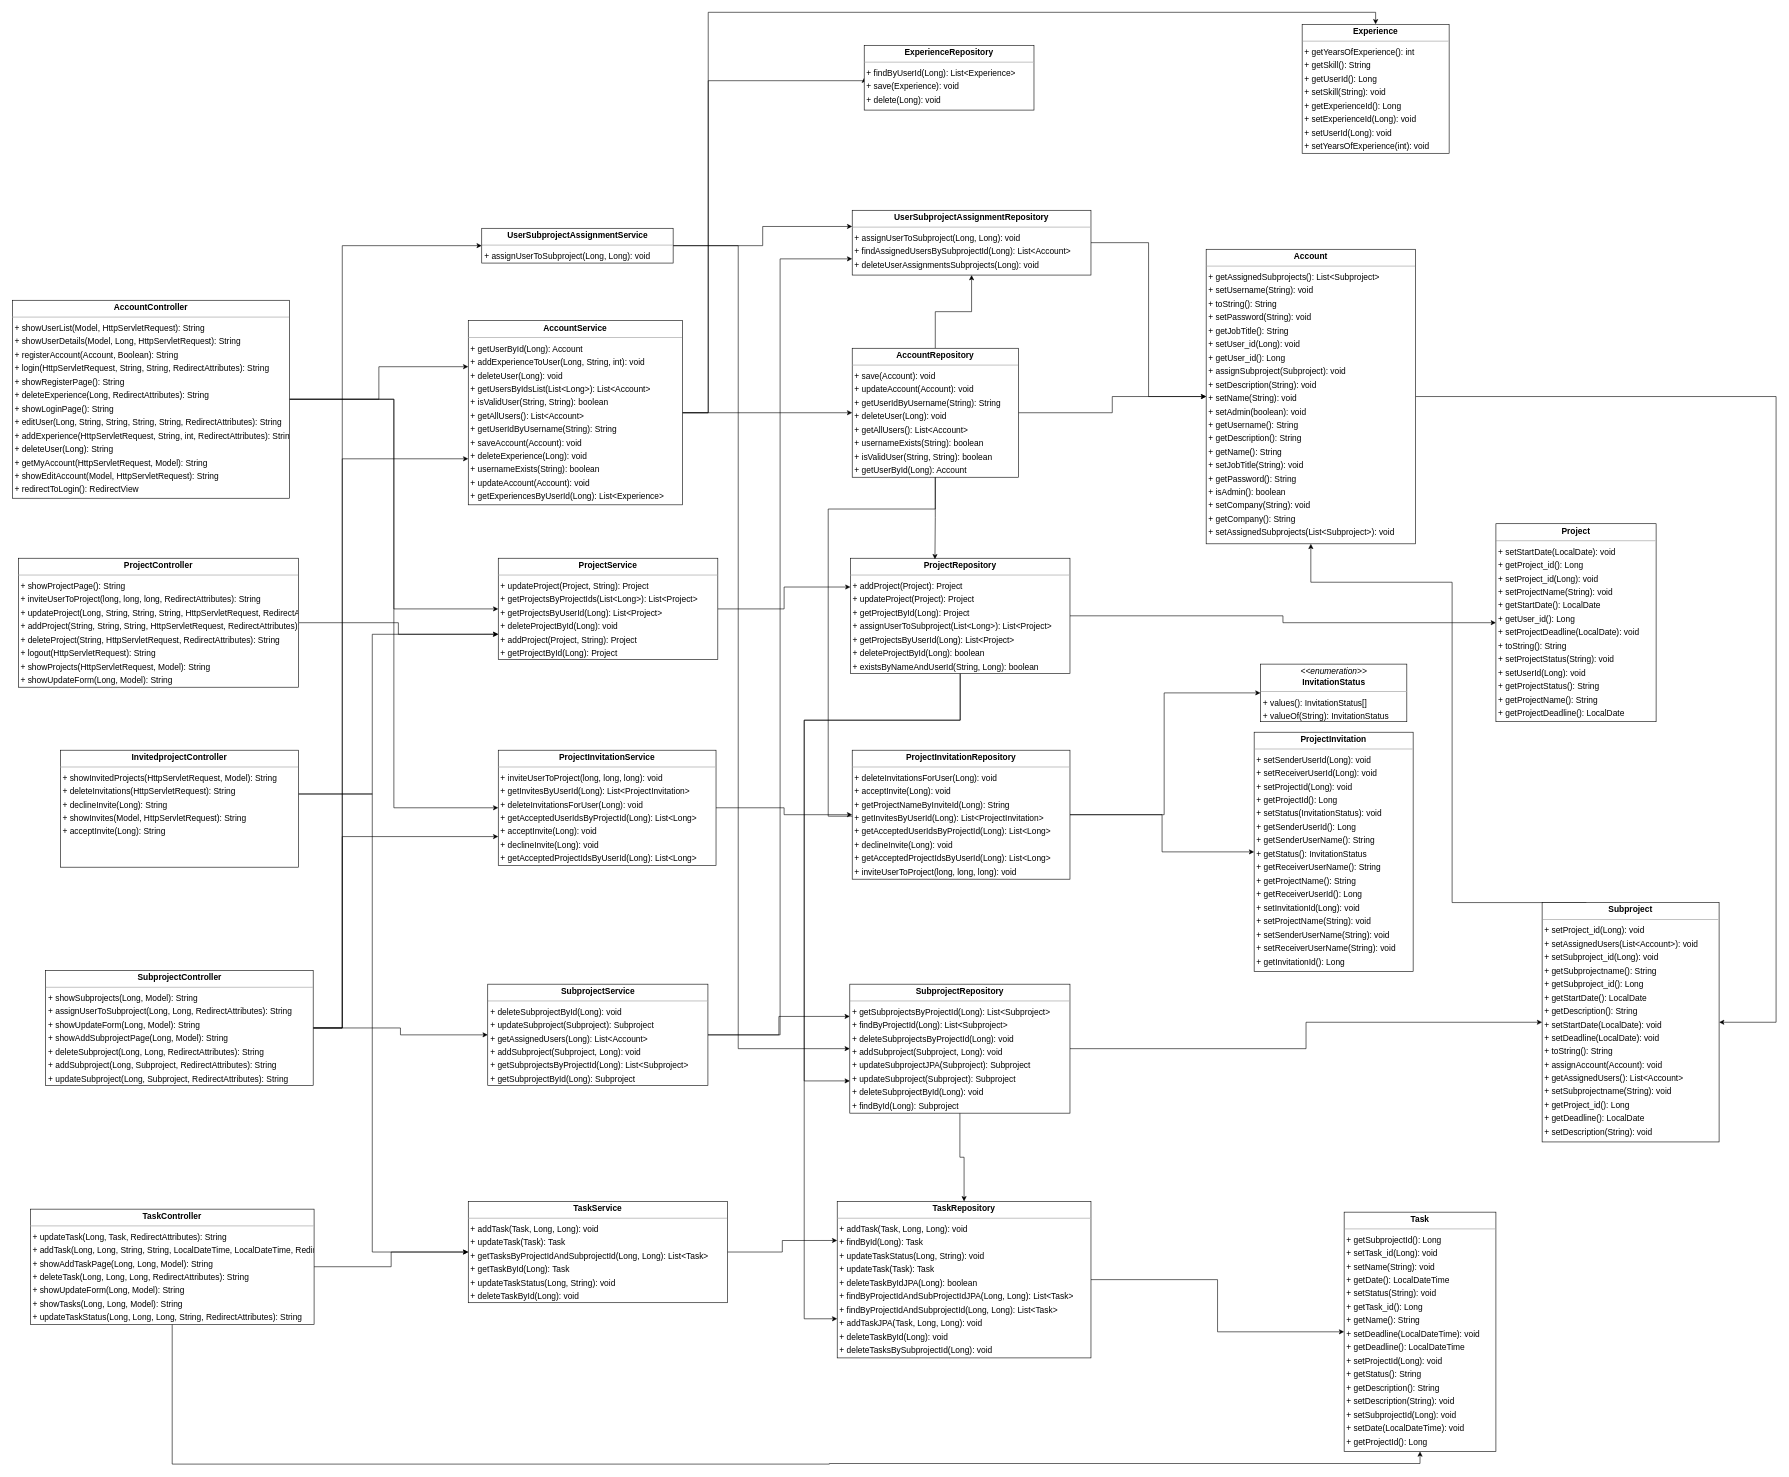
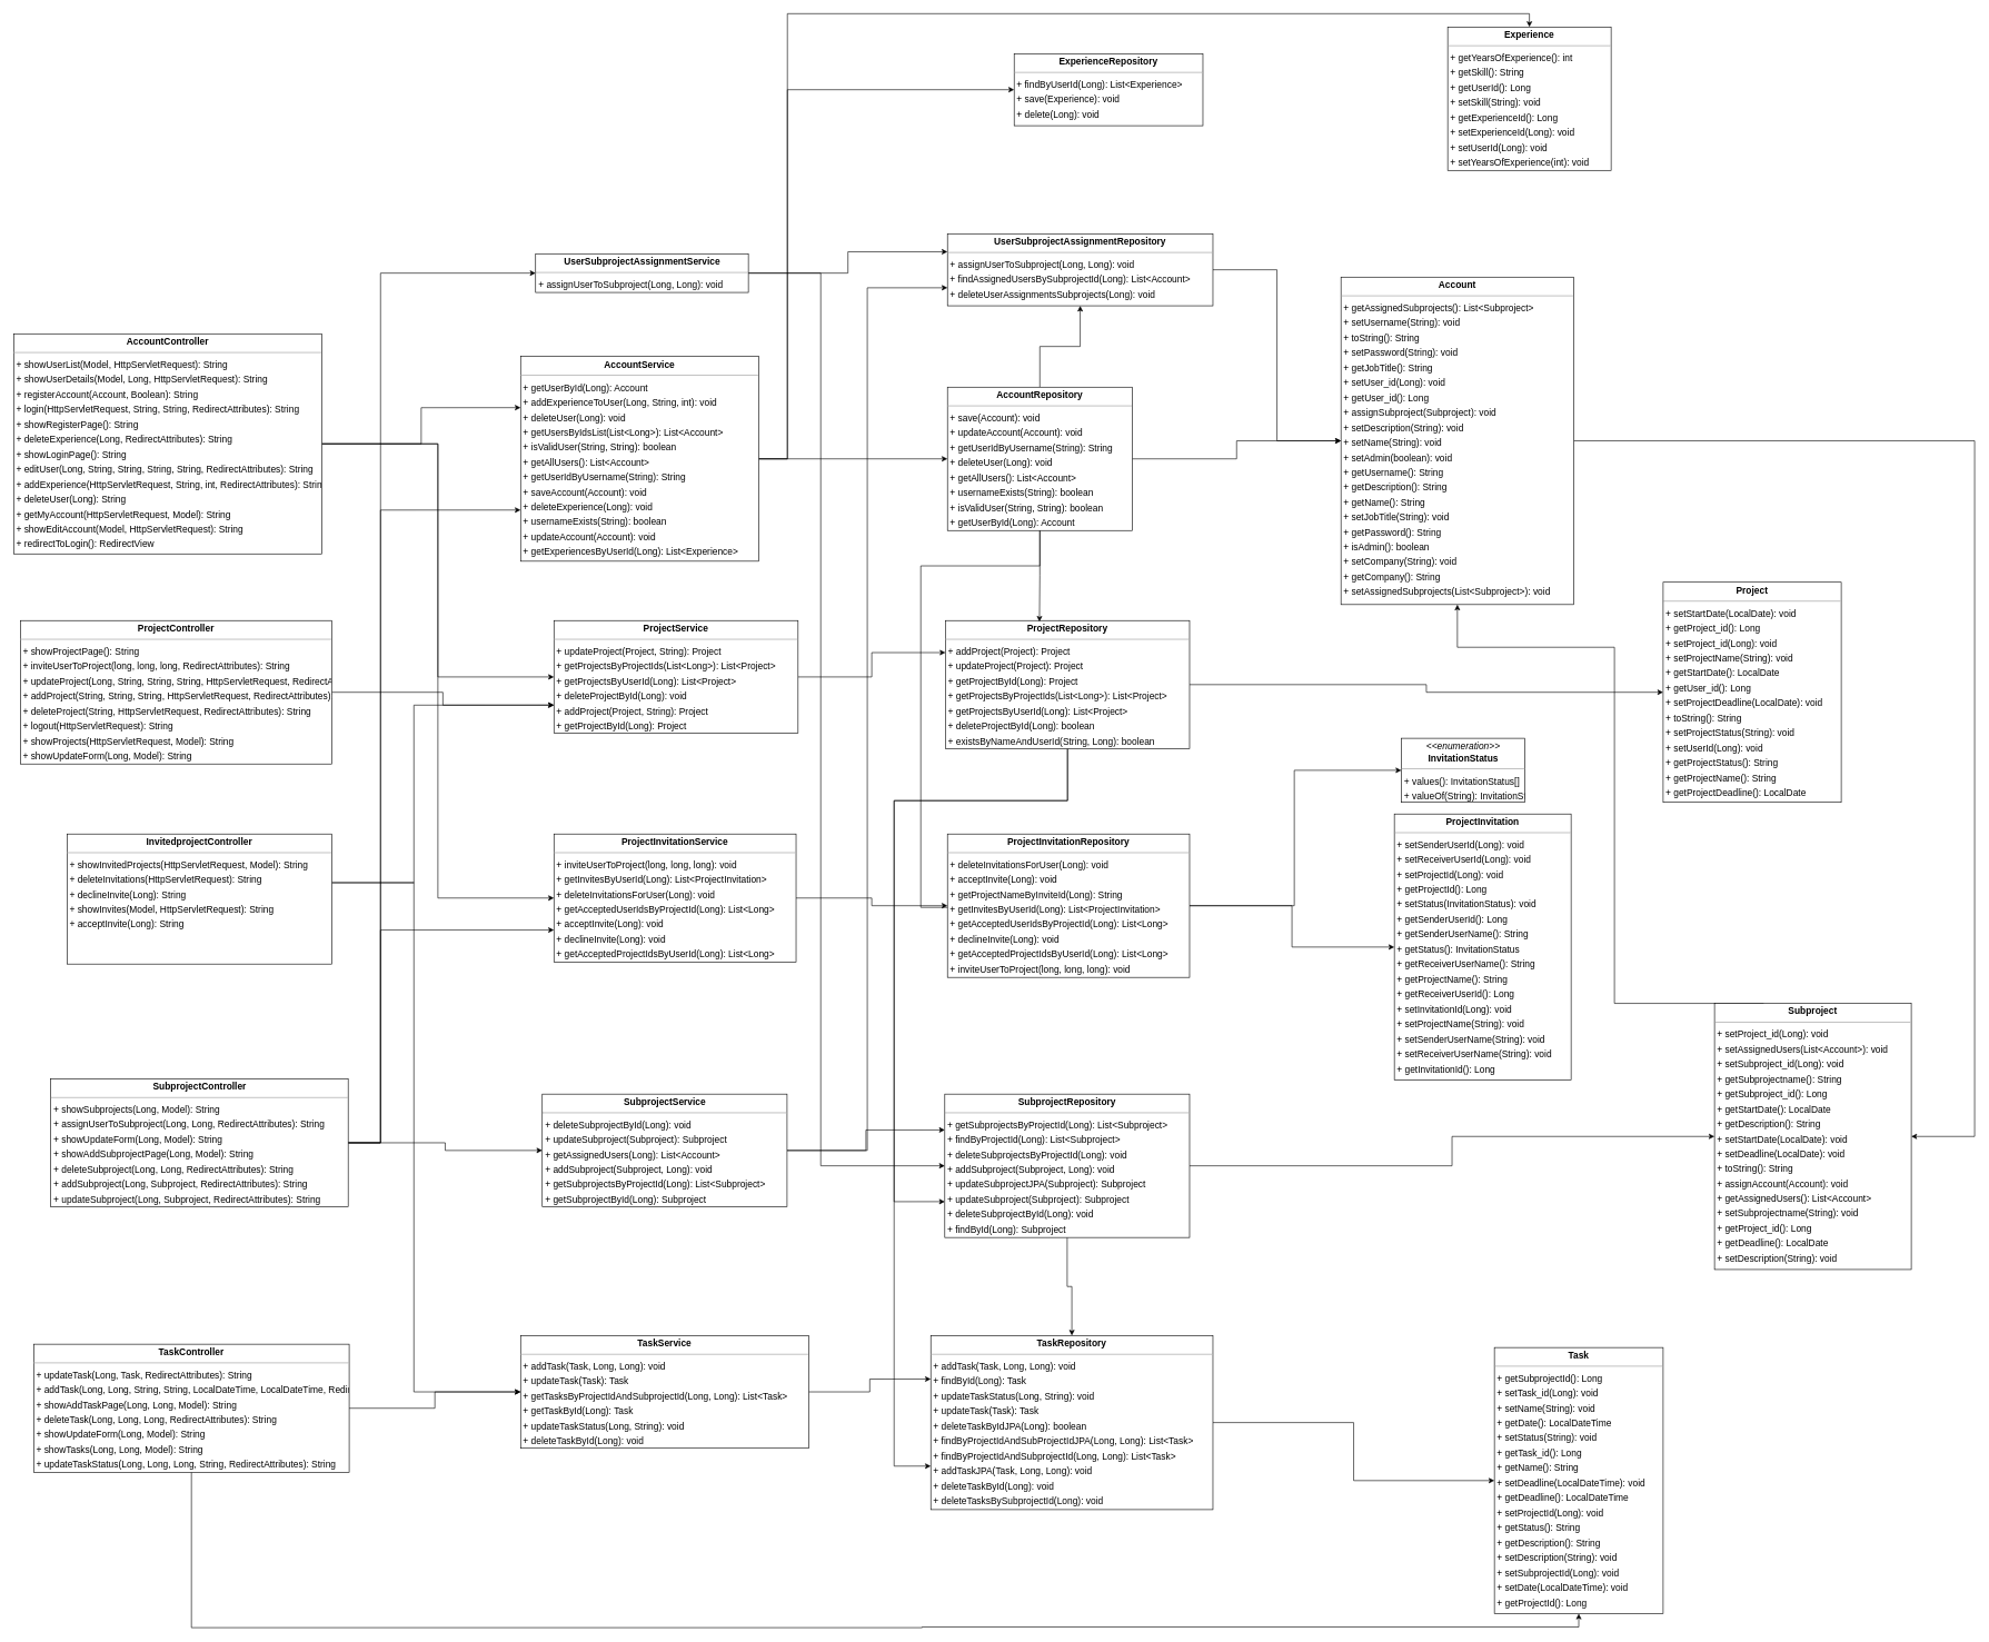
- <mxCell id="17" value="&lt;p style=&quot;margin:0px;margin-top:4px;text-align:center;&quot;&gt;&lt;b&gt;ExperienceRepository&lt;/b&gt;&lt;/p&gt;&lt;hr size=&quot;1&quot;/&gt;&lt;p style=&quot;margin:0 0 0 4px;line-height:1.6;&quot;&gt;+ findByUserId(Long): List&amp;lt;Experience&amp;gt;&lt;br/&gt;+ save(Experience): void&lt;br/&gt;+ delete(Long): void&lt;/p&gt;" style="verticalAlign=top;align=left;overflow=fill;fontSize=14;fontFamily=Helvetica;html=1;rounded=0;shadow=0;comic=0;labelBackgroundColor=none;strokeWidth=1;" parent="1" vertex="1"><mxGeometry x="1440" y="75" width="283" height="108" as="geometry" /></mxCell>
+ <mxCell id="17" value="&lt;p style=&quot;margin:0px;margin-top:4px;text-align:center;&quot;&gt;&lt;b&gt;ExperienceRepository&lt;/b&gt;&lt;/p&gt;&lt;hr size=&quot;1&quot;/&gt;&lt;p style=&quot;margin:0 0 0 4px;line-height:1.6;&quot;&gt;+ findByUserId(Long): List&amp;lt;Experience&amp;gt;&lt;br/&gt;+ save(Experience): void&lt;br/&gt;+ delete(Long): void&lt;/p&gt;" style="verticalAlign=top;align=left;overflow=fill;fontSize=14;fontFamily=Helvetica;html=1;rounded=0;shadow=0;comic=0;labelBackgroundColor=none;strokeWidth=1;" parent="1" vertex="1"><mxGeometry x="1520" y="80" width="283" height="108" as="geometry" /></mxCell>
- <mxCell id="34" value="&lt;p style=&quot;margin:0px;margin-top:4px;text-align:center;&quot;&gt;&lt;b&gt;ProjectRepository&lt;/b&gt;&lt;/p&gt;&lt;hr size=&quot;1&quot;/&gt;&lt;p style=&quot;margin:0 0 0 4px;line-height:1.6;&quot;&gt;+ addProject(Project): Project&lt;br/&gt;+ updateProject(Project): Project&lt;br/&gt;+ getProjectById(Long): Project&lt;br/&gt;+ assignUserToSubproject(List&amp;lt;Long&amp;gt;): List&amp;lt;Project&amp;gt;&lt;br/&gt;+ getProjectsByUserId(Long): List&amp;lt;Project&amp;gt;&lt;br/&gt;+ deleteProjectById(Long): boolean&lt;br/&gt;+ existsByNameAndUserId(String, Long): boolean&lt;/p&gt;" style="verticalAlign=top;align=left;overflow=fill;fontSize=14;fontFamily=Helvetica;html=1;rounded=0;shadow=0;comic=0;labelBackgroundColor=none;strokeWidth=1;" parent="1" vertex="1"><mxGeometry x="1417" y="930" width="366" height="192" as="geometry" /></mxCell>
+ <mxCell id="34" value="&lt;p style=&quot;margin:0px;margin-top:4px;text-align:center;&quot;&gt;&lt;b&gt;ProjectRepository&lt;/b&gt;&lt;/p&gt;&lt;hr size=&quot;1&quot;/&gt;&lt;p style=&quot;margin:0 0 0 4px;line-height:1.6;&quot;&gt;+ addProject(Project): Project&lt;br/&gt;+ updateProject(Project): Project&lt;br/&gt;+ getProjectById(Long): Project&lt;br/&gt;+ getProjectsByProjectIds(List&amp;lt;Long&amp;gt;): List&amp;lt;Project&amp;gt;&lt;br/&gt;+ getProjectsByUserId(Long): List&amp;lt;Project&amp;gt;&lt;br/&gt;+ deleteProjectById(Long): boolean&lt;br/&gt;+ existsByNameAndUserId(String, Long): boolean&lt;/p&gt;" style="verticalAlign=top;align=left;overflow=fill;fontSize=14;fontFamily=Helvetica;html=1;rounded=0;shadow=0;comic=0;labelBackgroundColor=none;strokeWidth=1;" parent="1" vertex="1"><mxGeometry x="1417" y="930" width="366" height="192" as="geometry" /></mxCell>
- <mxCell id="18" value="&lt;p style=&quot;margin:0px;margin-top:4px;text-align:center;&quot;&gt;&lt;i&gt;&amp;lt;&amp;lt;enumeration&amp;gt;&amp;gt;&lt;/i&gt;&lt;br/&gt;&lt;b&gt;InvitationStatus&lt;/b&gt;&lt;/p&gt;&lt;hr size=&quot;1&quot;/&gt;&lt;p style=&quot;margin:0 0 0 4px;line-height:1.6;&quot;&gt;+ values(): InvitationStatus[]&lt;br/&gt;+ valueOf(String): InvitationStatus&lt;/p&gt;" style="verticalAlign=top;align=left;overflow=fill;fontSize=14;fontFamily=Helvetica;html=1;rounded=0;shadow=0;comic=0;labelBackgroundColor=none;strokeWidth=1;" parent="1" vertex="1"><mxGeometry x="2100.5" y="1106.5" width="244" height="96" as="geometry" /></mxCell>
+ <mxCell id="18" value="&lt;p style=&quot;margin:0px;margin-top:4px;text-align:center;&quot;&gt;&lt;i&gt;&amp;lt;&amp;lt;enumeration&amp;gt;&amp;gt;&lt;/i&gt;&lt;br/&gt;&lt;b&gt;InvitationStatus&lt;/b&gt;&lt;/p&gt;&lt;hr size=&quot;1&quot;/&gt;&lt;p style=&quot;margin:0 0 0 4px;line-height:1.6;&quot;&gt;+ values(): InvitationStatus[]&lt;br/&gt;+ valueOf(String): InvitationStatus&lt;/p&gt;" style="verticalAlign=top;align=left;overflow=fill;fontSize=14;fontFamily=Helvetica;html=1;rounded=0;shadow=0;comic=0;labelBackgroundColor=none;strokeWidth=1;" parent="1" vertex="1"><mxGeometry x="2100.5" y="1106.5" width="185" height="96" as="geometry" /></mxCell>
